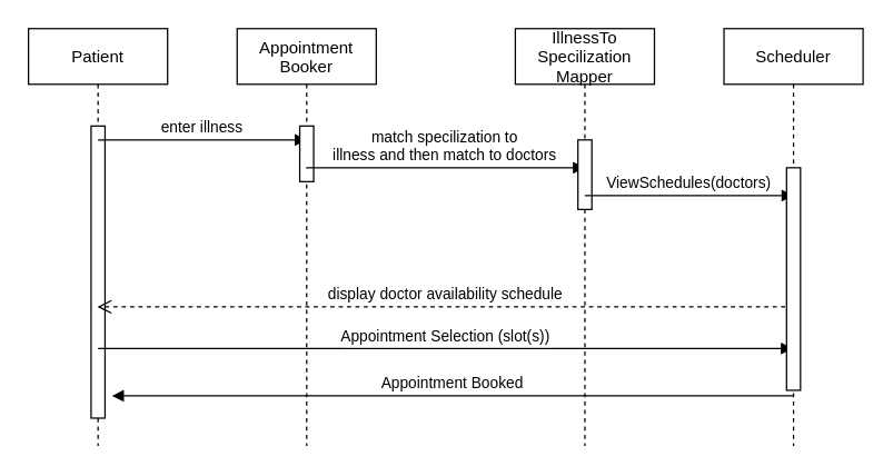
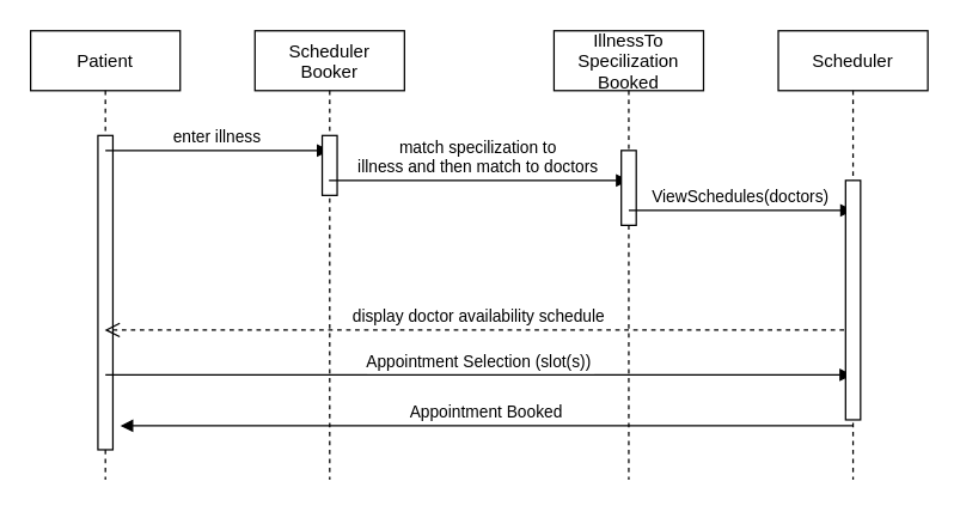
- <mxCell id="8" value="IllnessTo&#10;Specilization&#10;Mapper" style="shape=umlLifeline;perimeter=lifelinePerimeter;container=1;collapsible=0;recursiveResize=0;rounded=0;shadow=0;strokeWidth=1;" parent="1" vertex="1"><mxGeometry x="370" y="20" width="100" height="300" as="geometry" /></mxCell>
+ <mxCell id="8" value="IllnessTo&#10;Specilization&#10;Booked" style="shape=umlLifeline;perimeter=lifelinePerimeter;container=1;collapsible=0;recursiveResize=0;rounded=0;shadow=0;strokeWidth=1;" parent="1" vertex="1"><mxGeometry x="370" y="20" width="100" height="300" as="geometry" /></mxCell>
- <mxCell id="4" value="Appointment &#10;Booker" style="shape=umlLifeline;perimeter=lifelinePerimeter;container=1;collapsible=0;recursiveResize=0;rounded=0;shadow=0;strokeWidth=1;" parent="1" vertex="1"><mxGeometry x="170" y="20" width="100" height="300" as="geometry" /></mxCell>
+ <mxCell id="4" value="Scheduler &#10;Booker" style="shape=umlLifeline;perimeter=lifelinePerimeter;container=1;collapsible=0;recursiveResize=0;rounded=0;shadow=0;strokeWidth=1;" parent="1" vertex="1"><mxGeometry x="170" y="20" width="100" height="300" as="geometry" /></mxCell>
